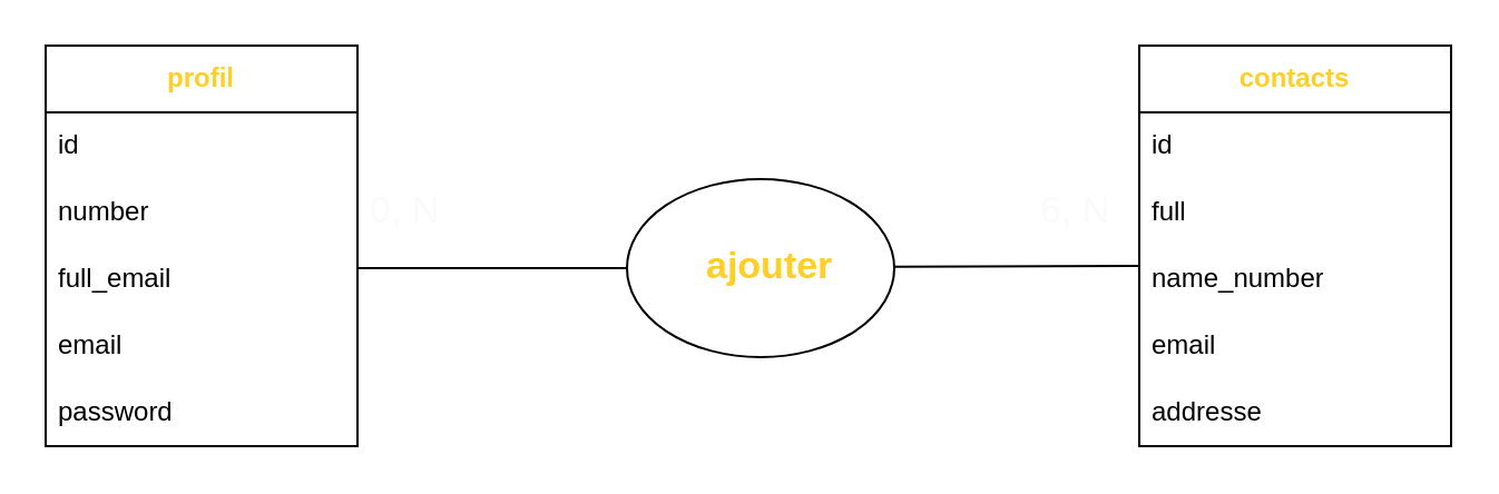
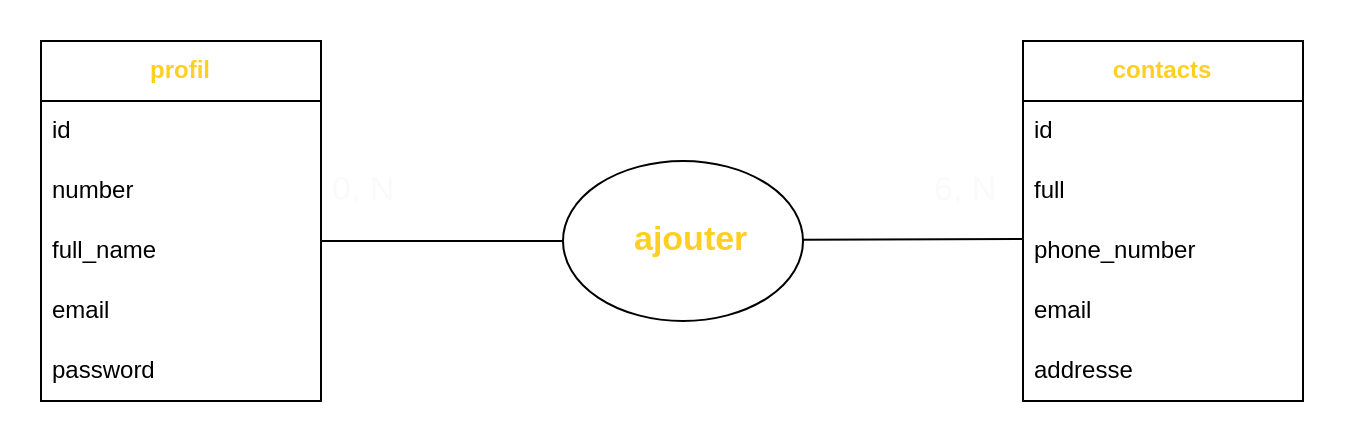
- <mxCell id="5" value="full_email" style="text;strokeColor=none;fillColor=none;align=left;verticalAlign=middle;spacingLeft=4;spacingRight=4;overflow=hidden;points=[[0,0.5],[1,0.5]];portConstraint=eastwest;rotatable=0;whiteSpace=wrap;html=1;" parent="2" vertex="1"><mxGeometry y="90" width="140" height="30" as="geometry" /></mxCell>
+ <mxCell id="5" value="full_name" style="text;strokeColor=none;fillColor=none;align=left;verticalAlign=middle;spacingLeft=4;spacingRight=4;overflow=hidden;points=[[0,0.5],[1,0.5]];portConstraint=eastwest;rotatable=0;whiteSpace=wrap;html=1;" parent="2" vertex="1"><mxGeometry y="90" width="140" height="30" as="geometry" /></mxCell>
- <mxCell id="11" value="name_number" style="text;strokeColor=none;fillColor=none;align=left;verticalAlign=middle;spacingLeft=4;spacingRight=4;overflow=hidden;points=[[0,0.5],[1,0.5]];portConstraint=eastwest;rotatable=0;whiteSpace=wrap;html=1;" parent="8" vertex="1"><mxGeometry y="90" width="140" height="30" as="geometry" /></mxCell>
+ <mxCell id="11" value="phone_number" style="text;strokeColor=none;fillColor=none;align=left;verticalAlign=middle;spacingLeft=4;spacingRight=4;overflow=hidden;points=[[0,0.5],[1,0.5]];portConstraint=eastwest;rotatable=0;whiteSpace=wrap;html=1;" parent="8" vertex="1"><mxGeometry y="90" width="140" height="30" as="geometry" /></mxCell>
